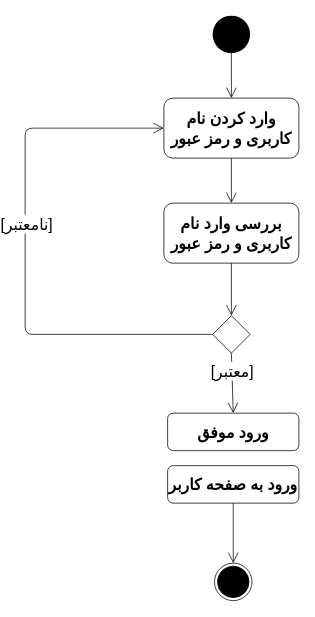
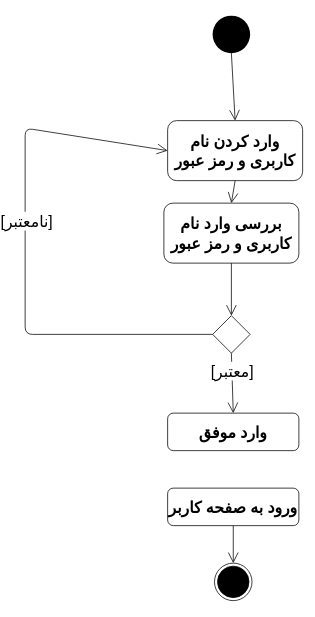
- <mxCell id="3" value="وارد کردن نام کاربری و رمز عبور" style="shape=rect;html=1;rounded=1;whiteSpace=wrap;align=center;fontSize=21;fontStyle=1" parent="1" vertex="1"><mxGeometry x="205" y="130" width="180" height="80" as="geometry" /></mxCell>
+ <mxCell id="3" value="وارد کردن نام کاربری و رمز عبور" style="shape=rect;html=1;rounded=1;whiteSpace=wrap;align=center;fontSize=21;fontStyle=1" parent="1" vertex="1"><mxGeometry x="210" y="160" width="180" height="80" as="geometry" /></mxCell>
- <mxCell id="13" value="ورود موفق" style="shape=rect;html=1;rounded=1;whiteSpace=wrap;align=center;fontSize=21;fontStyle=1" parent="1" vertex="1"><mxGeometry x="210" y="550" width="175" height="50" as="geometry" /></mxCell>
+ <mxCell id="13" value="وارد موفق" style="shape=rect;html=1;rounded=1;whiteSpace=wrap;align=center;fontSize=21;fontStyle=1" parent="1" vertex="1"><mxGeometry x="210" y="550" width="175" height="50" as="geometry" /></mxCell>
- <mxCell id="14" value="ورود به صفحه کاربر" style="shape=rect;html=1;rounded=1;whiteSpace=wrap;align=center;fontSize=21;fontStyle=1" parent="1" vertex="1"><mxGeometry x="210" y="620" width="175" height="50" as="geometry" /></mxCell>
+ <mxCell id="14" value="ورود به صفحه کاربر" style="shape=rect;html=1;rounded=1;whiteSpace=wrap;align=center;fontSize=21;fontStyle=1" parent="1" vertex="1"><mxGeometry x="210" y="650" width="175" height="50" as="geometry" /></mxCell>
